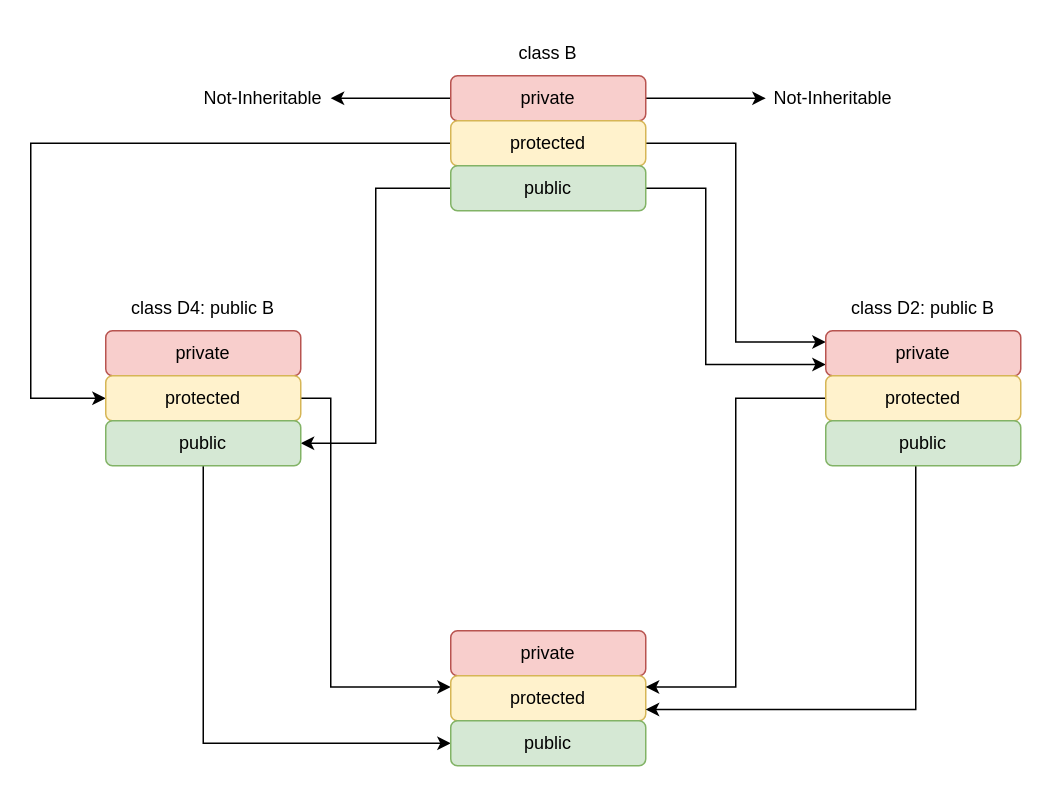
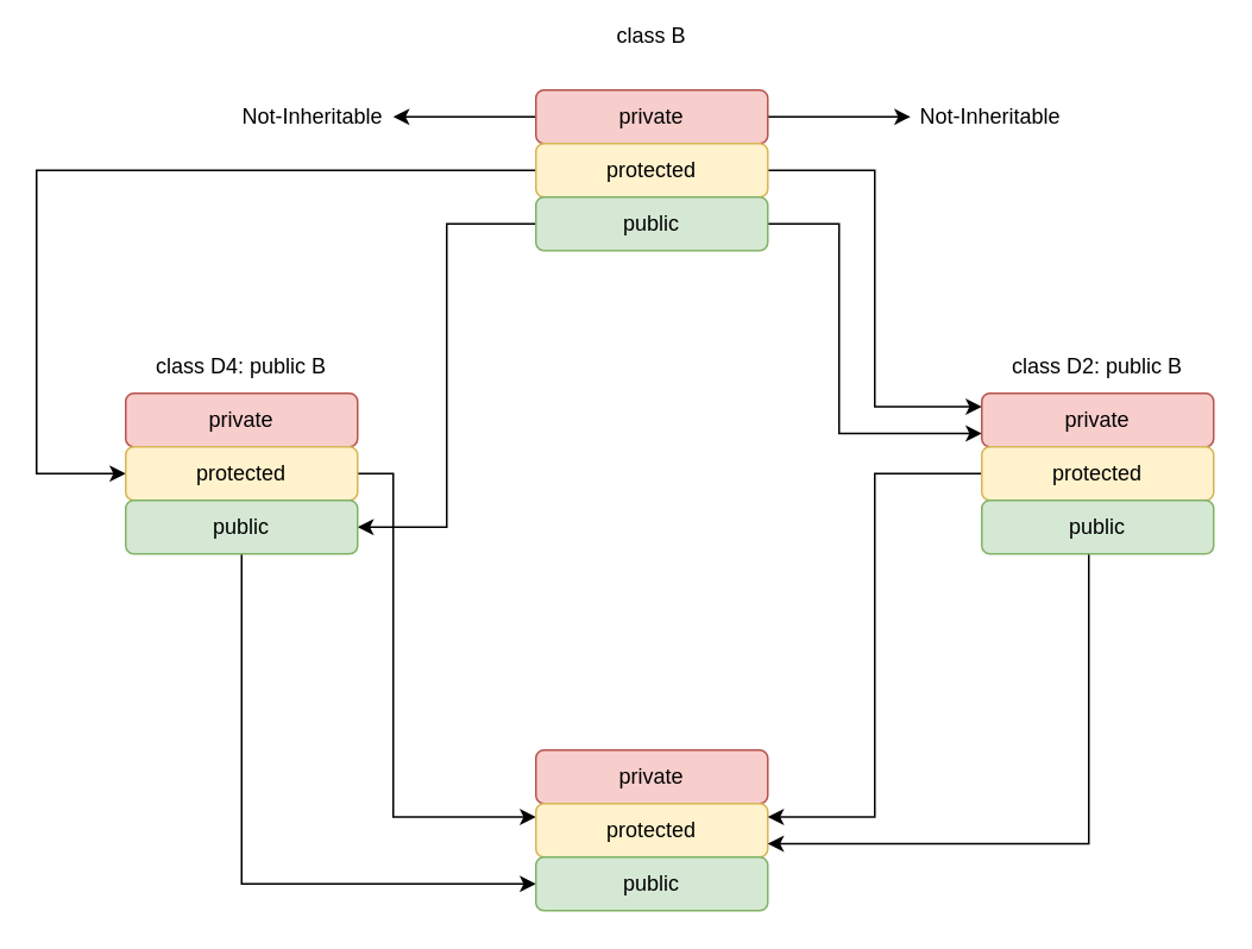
- <mxCell id="28" value="class B" style="text;html=1;strokeColor=none;fillColor=none;align=center;verticalAlign=middle;whiteSpace=wrap;rounded=0;" parent="1" vertex="1"><mxGeometry x="300" y="20" width="130" height="30" as="geometry" /></mxCell>
+ <mxCell id="28" value="class B" style="text;html=1;strokeColor=none;fillColor=none;align=center;verticalAlign=middle;whiteSpace=wrap;rounded=0;" parent="1" vertex="1"><mxGeometry x="300" y="5" width="130" height="30" as="geometry" /></mxCell>
